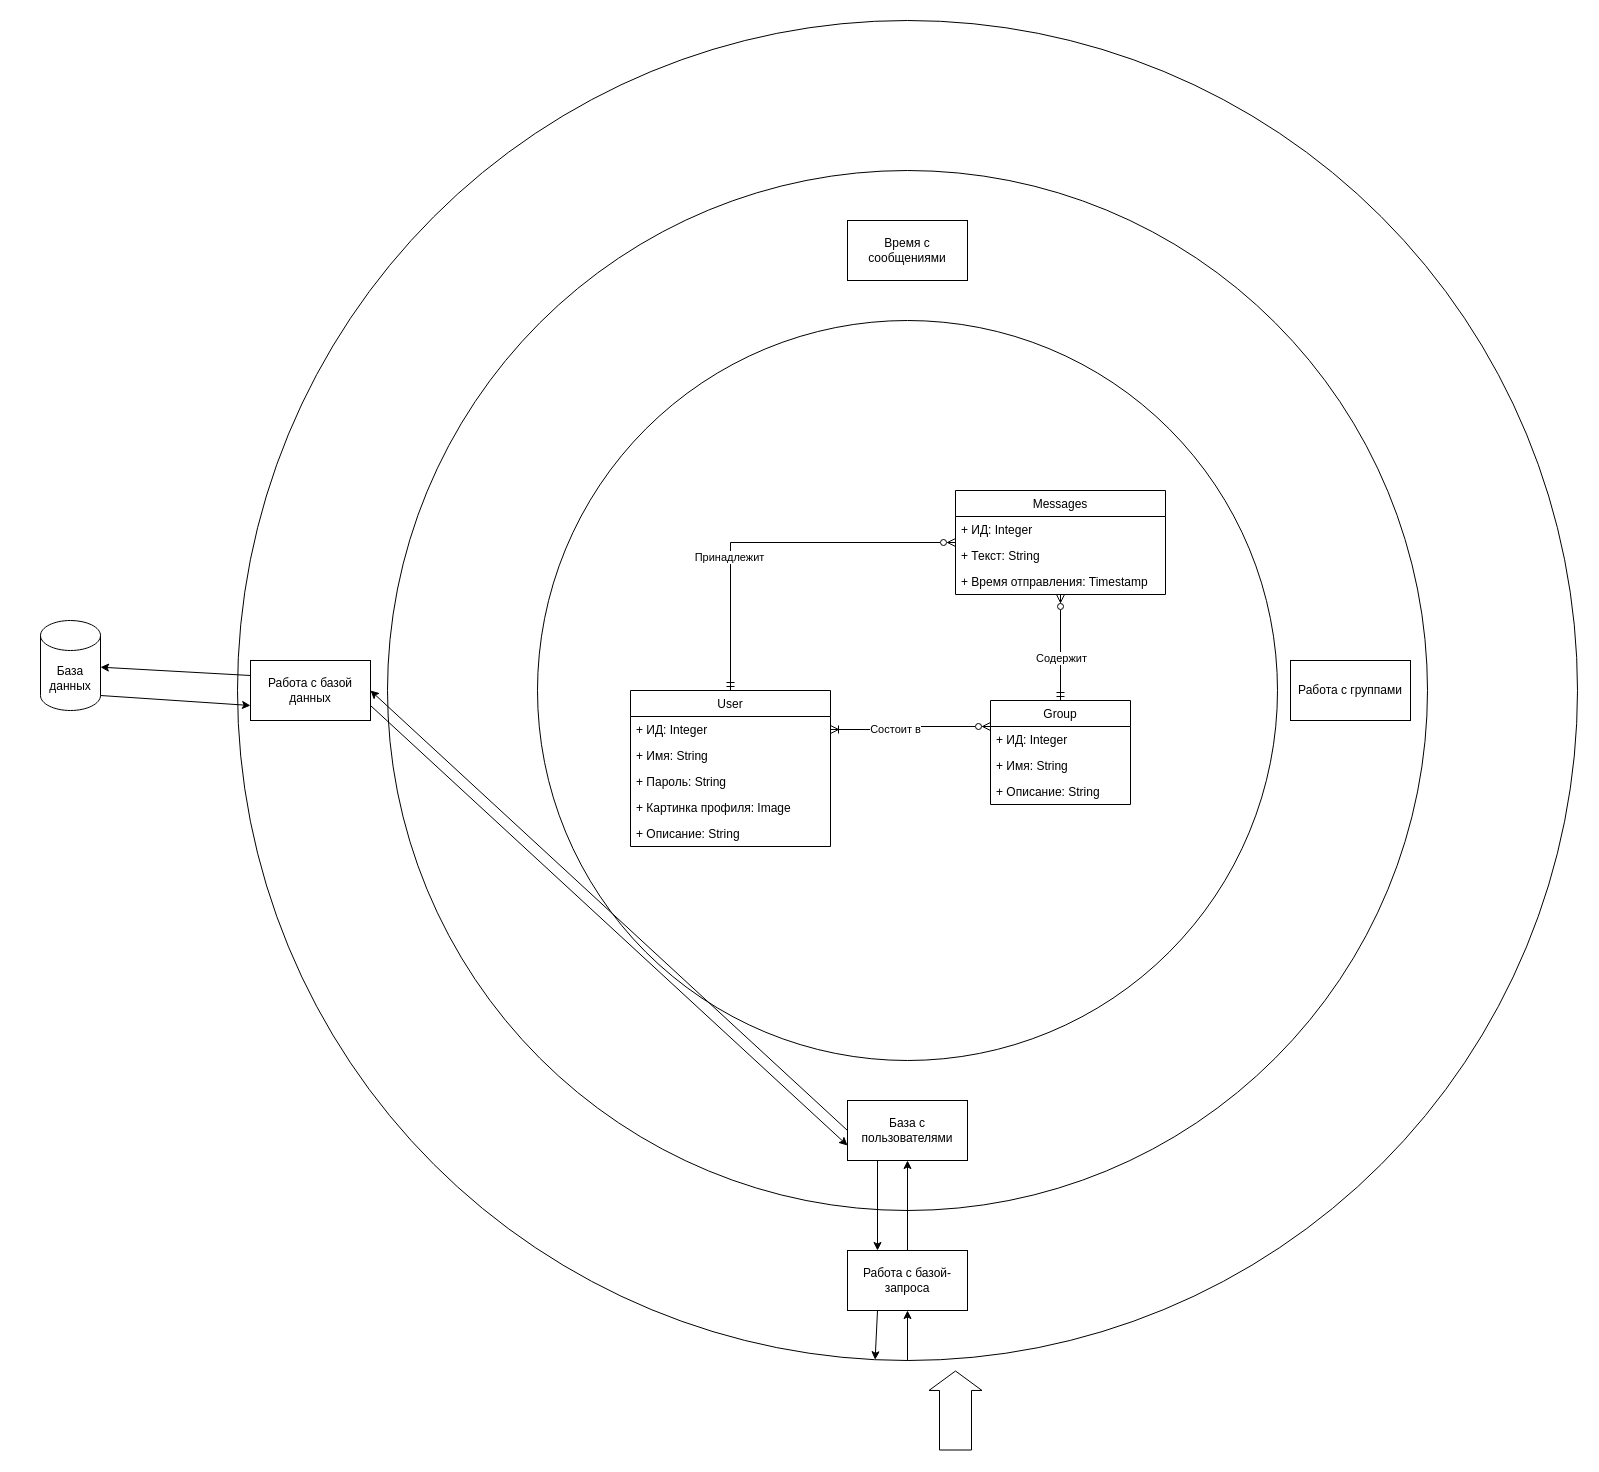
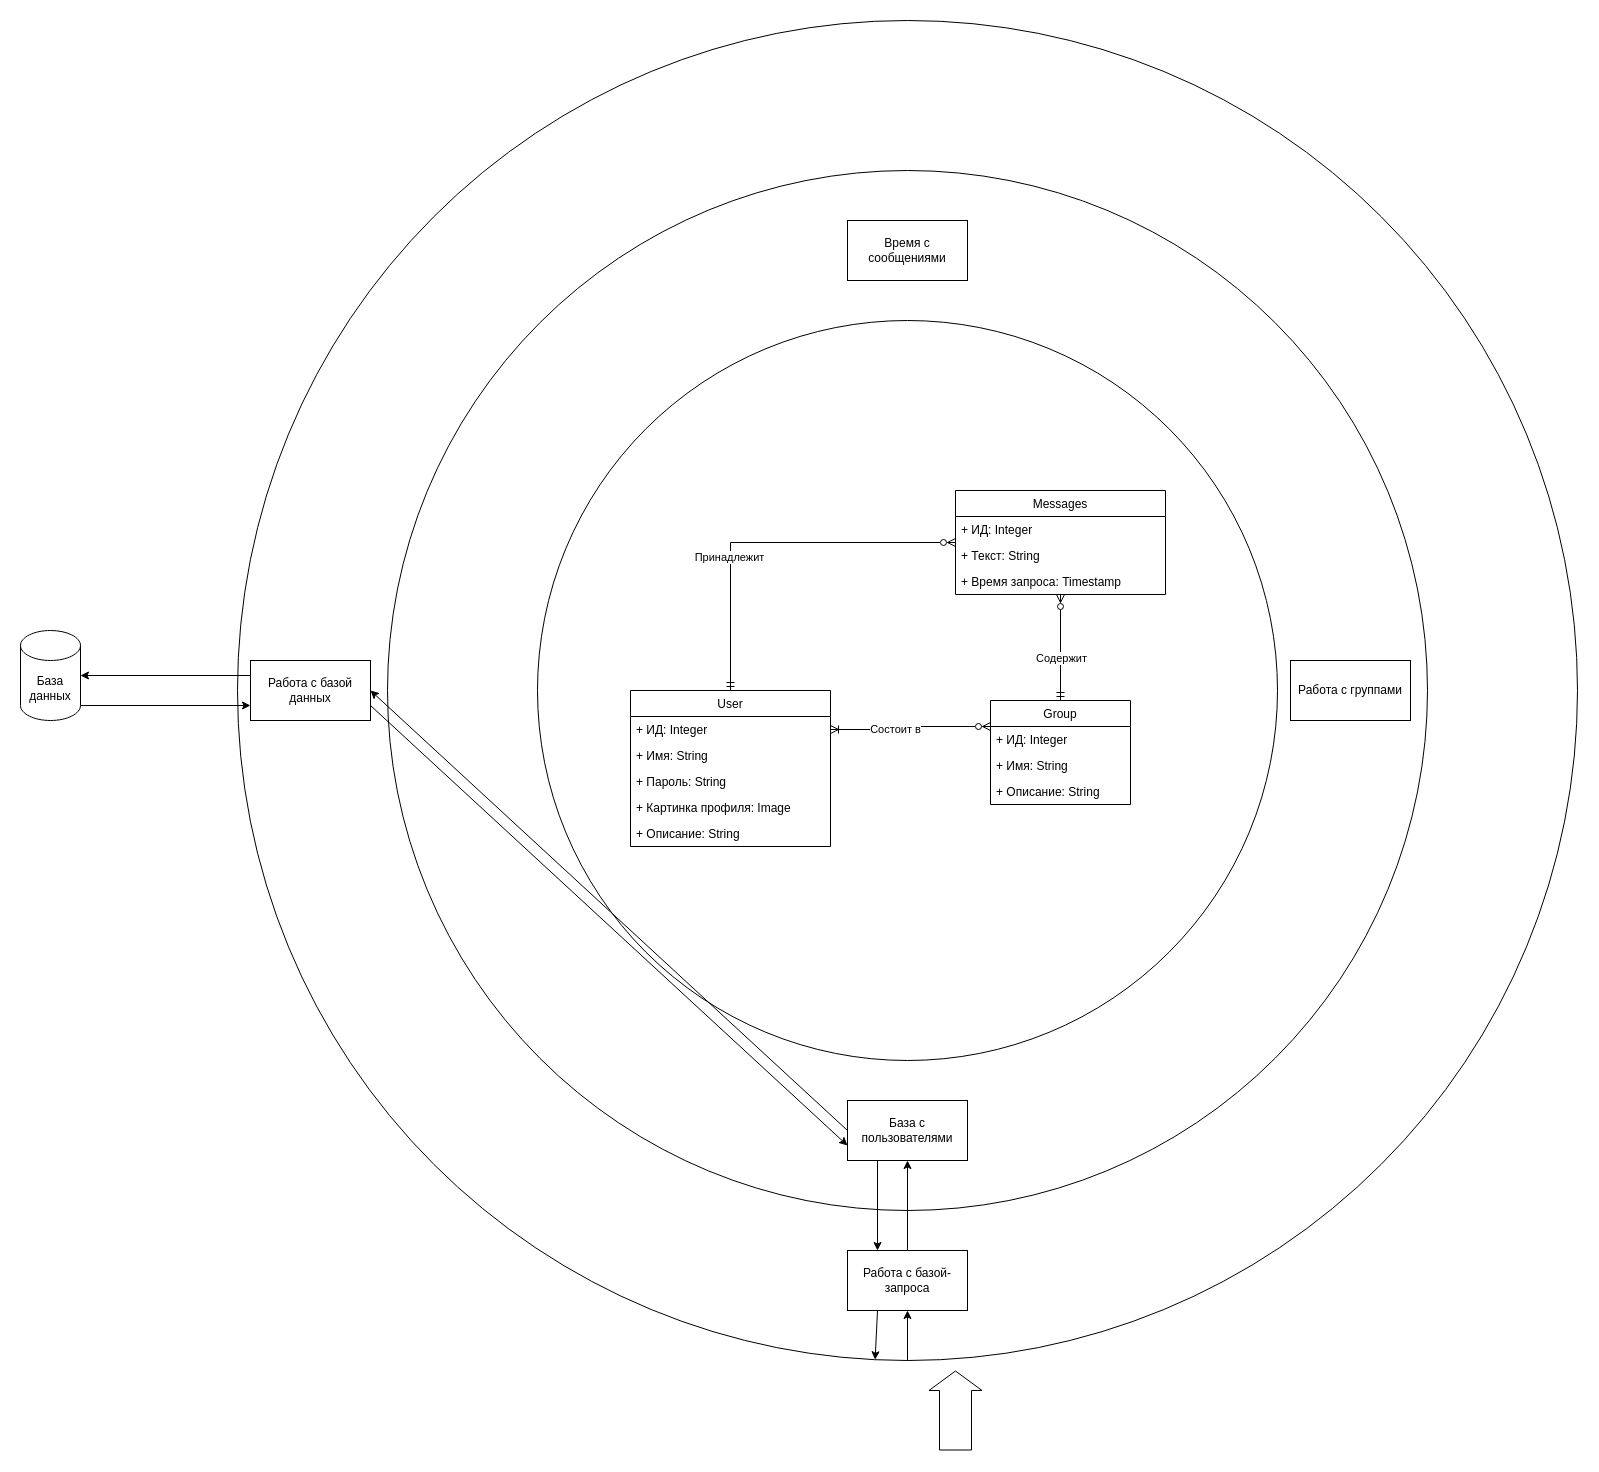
- <mxCell id="24" value="+ Время отправления: Timestamp" style="text;strokeColor=none;fillColor=none;align=left;verticalAlign=top;spacingLeft=4;spacingRight=4;overflow=hidden;rotatable=0;points=[[0,0.5],[1,0.5]];portConstraint=eastwest;" parent="21" vertex="1"><mxGeometry y="78" width="210" height="26" as="geometry" /></mxCell>
+ <mxCell id="24" value="+ Время запроса: Timestamp" style="text;strokeColor=none;fillColor=none;align=left;verticalAlign=top;spacingLeft=4;spacingRight=4;overflow=hidden;rotatable=0;points=[[0,0.5],[1,0.5]];portConstraint=eastwest;" parent="21" vertex="1"><mxGeometry y="78" width="210" height="26" as="geometry" /></mxCell>
- <mxCell id="35" value="База данных" style="shape=cylinder3;whiteSpace=wrap;html=1;boundedLbl=1;backgroundOutline=1;size=15;" vertex="1" parent="1"><mxGeometry x="40" y="620" width="60" height="90" as="geometry" /></mxCell>
+ <mxCell id="35" value="База данных" style="shape=cylinder3;whiteSpace=wrap;html=1;boundedLbl=1;backgroundOutline=1;size=15;" vertex="1" parent="1"><mxGeometry x="20" y="630" width="60" height="90" as="geometry" /></mxCell>
